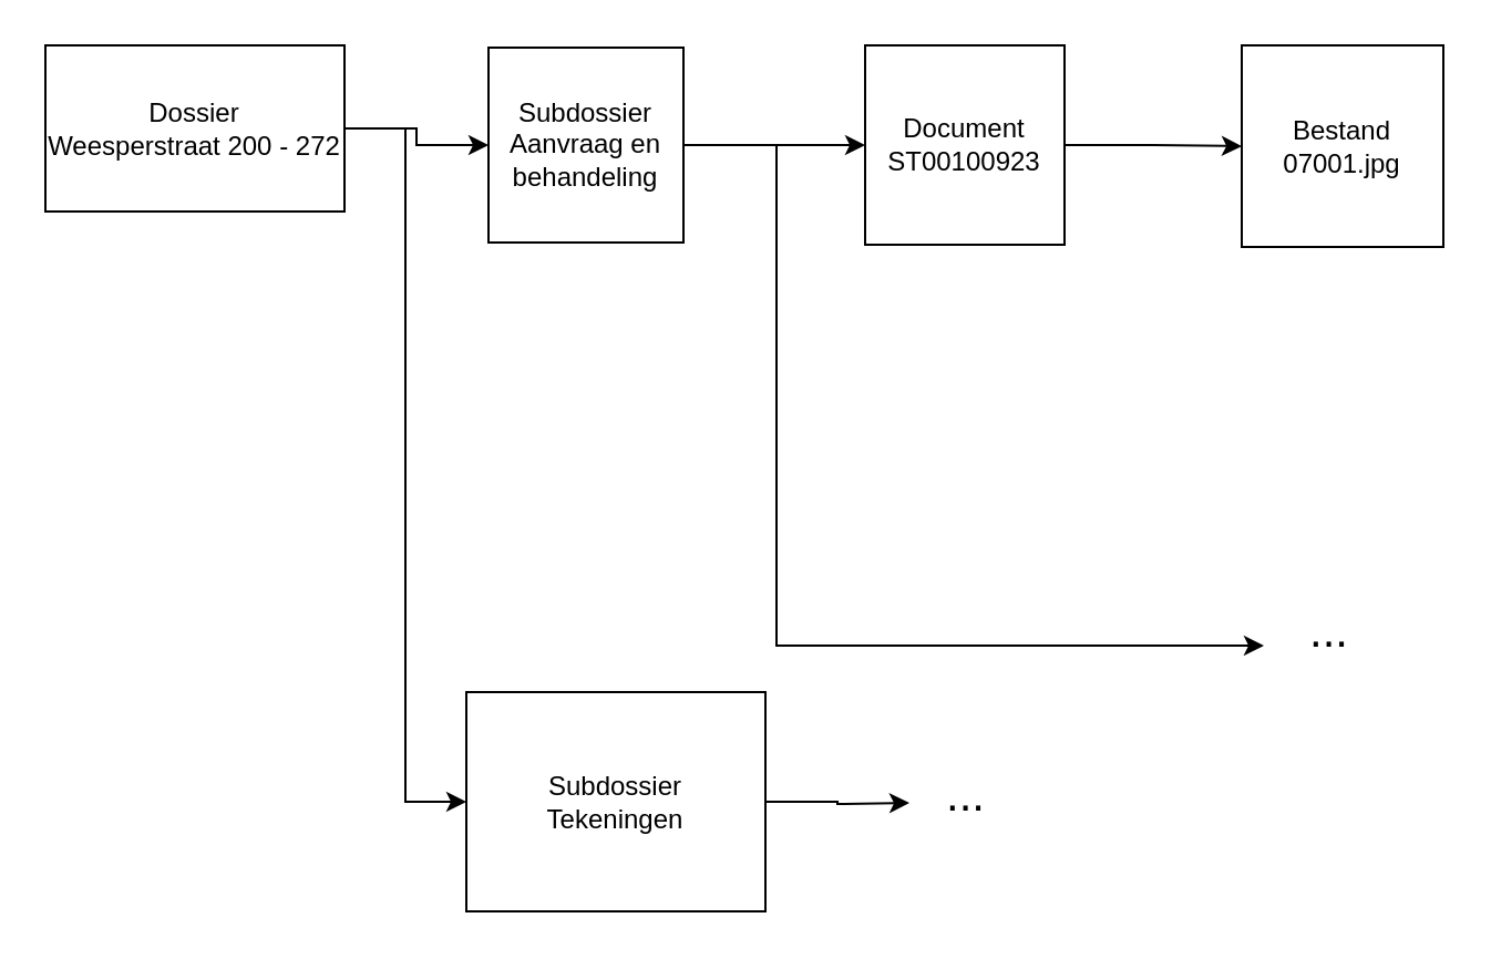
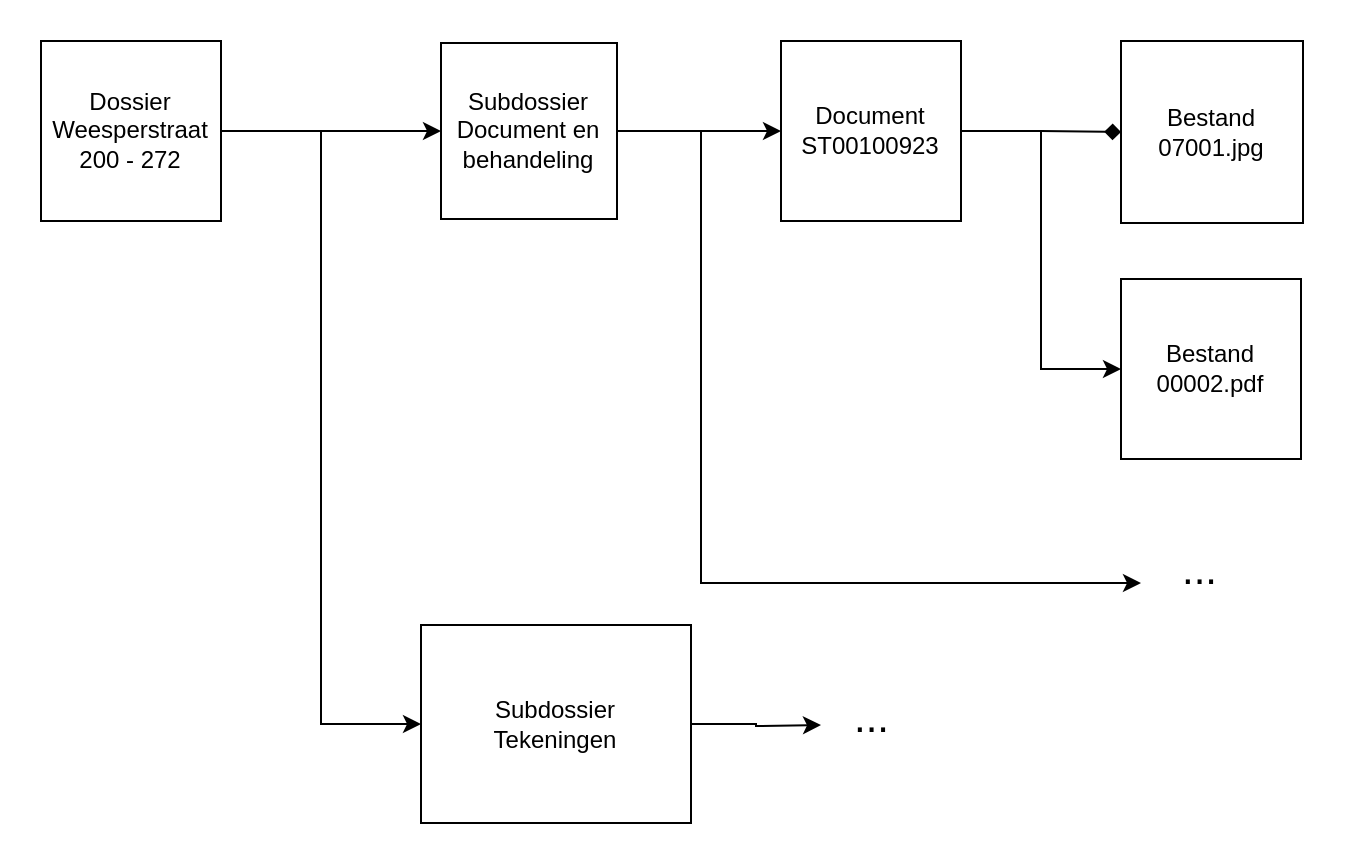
- <mxCell id="4" value="&lt;div&gt;Dossier&lt;/div&gt;&lt;div&gt;Weesperstraat 200 - 272&lt;/div&gt;" style="whiteSpace=wrap;html=1;aspect=fixed;" vertex="1" parent="1"><mxGeometry x="20" y="20" width="135" height="75" as="geometry" /></mxCell>
+ <mxCell id="4" value="&lt;div&gt;Dossier&lt;/div&gt;&lt;div&gt;Weesperstraat 200 - 272&lt;/div&gt;" style="whiteSpace=wrap;html=1;aspect=fixed;" vertex="1" parent="1"><mxGeometry x="20" y="20" width="90" height="90" as="geometry" /></mxCell>
- <mxCell id="7" value="Subdossier&lt;br&gt;Aanvraag en behandeling" style="whiteSpace=wrap;html=1;aspect=fixed;" vertex="1" parent="1"><mxGeometry x="220" y="21" width="88" height="88" as="geometry" /></mxCell>
+ <mxCell id="7" value="Subdossier&lt;br&gt;Document en behandeling" style="whiteSpace=wrap;html=1;aspect=fixed;" vertex="1" parent="1"><mxGeometry x="220" y="21" width="88" height="88" as="geometry" /></mxCell>
- <mxCell id="8" style="edgeStyle=orthogonalEdgeStyle;rounded=0;orthogonalLoop=1;jettySize=auto;html=1;exitX=1;exitY=0.5;exitDx=0;exitDy=0;fontSize=21;entryX=0;entryY=0.5;entryDx=0;entryDy=0;" edge="1" parent="1" source="10" target="11"><mxGeometry relative="1" as="geometry"><mxPoint x="570" y="61" as="targetPoint" /></mxGeometry></mxCell>
+ <mxCell id="8" style="edgeStyle=orthogonalEdgeStyle;rounded=0;orthogonalLoop=1;jettySize=auto;html=1;exitX=1;exitY=0.5;exitDx=0;exitDy=0;fontSize=21;entryX=0;entryY=0.5;entryDx=0;entryDy=0;endArrow=diamond;" edge="1" parent="1" source="10" target="11"><mxGeometry relative="1" as="geometry"><mxPoint x="570" y="61" as="targetPoint" /></mxGeometry></mxCell>
+ <mxCell id="9" style="edgeStyle=orthogonalEdgeStyle;rounded=0;orthogonalLoop=1;jettySize=auto;html=1;entryX=0;entryY=0.5;entryDx=0;entryDy=0;fontSize=21;exitX=1;exitY=0.5;exitDx=0;exitDy=0;" edge="1" parent="1" source="10" target="15"><mxGeometry relative="1" as="geometry"><Array as="points"><mxPoint x="520" y="65" /><mxPoint x="520" y="184" /></Array></mxGeometry></mxCell>
+ <mxCell id="15" value="Bestand&lt;br&gt;&lt;div&gt;00002.pdf&lt;/div&gt;" style="whiteSpace=wrap;html=1;aspect=fixed;" vertex="1" parent="1"><mxGeometry x="560" y="139" width="90" height="90" as="geometry" /></mxCell>
